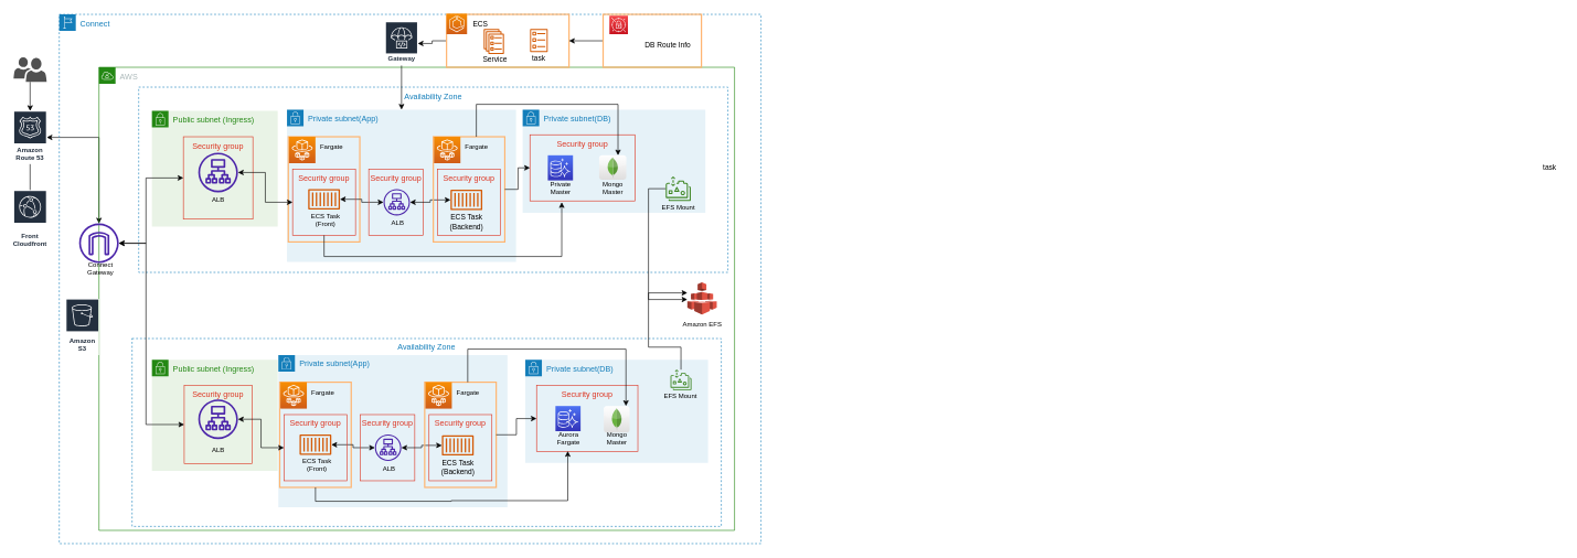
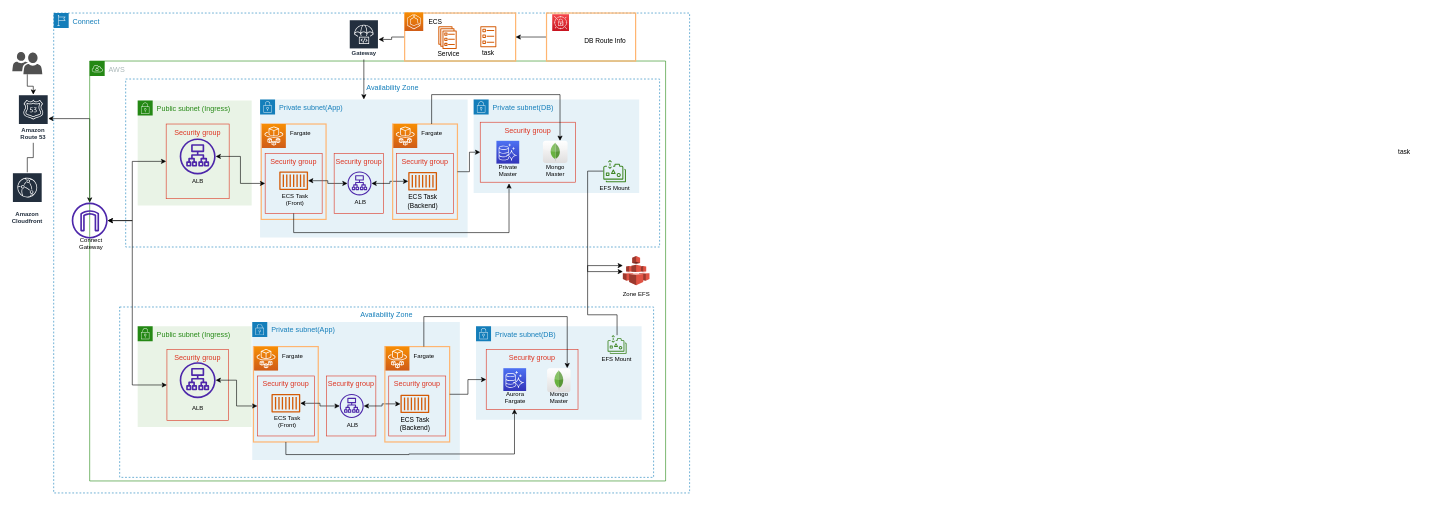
- <mxCell id="4" value="Amazon Route 53" style="sketch=0;outlineConnect=0;fontColor=#232F3E;gradientColor=none;strokeColor=#ffffff;fillColor=#232F3E;dashed=0;verticalLabelPosition=middle;verticalAlign=bottom;align=center;html=1;whiteSpace=wrap;fontSize=10;fontStyle=1;spacing=3;shape=mxgraph.aws4.productIcon;prIcon=mxgraph.aws4.route_53;" parent="1" vertex="1"><mxGeometry x="20" y="167" width="50" height="80" as="geometry" /></mxCell>
+ <mxCell id="4" value="Amazon Route 53" style="sketch=0;outlineConnect=0;fontColor=#232F3E;gradientColor=none;strokeColor=#ffffff;fillColor=#232F3E;dashed=0;verticalLabelPosition=middle;verticalAlign=bottom;align=center;html=1;whiteSpace=wrap;fontSize=10;fontStyle=1;spacing=3;shape=mxgraph.aws4.productIcon;prIcon=mxgraph.aws4.route_53;" parent="1" vertex="1"><mxGeometry x="30" y="157" width="50" height="80" as="geometry" /></mxCell>
- <mxCell id="105" value="Front Cloudfront" style="sketch=0;outlineConnect=0;fontColor=#232F3E;gradientColor=none;strokeColor=#ffffff;fillColor=#232F3E;dashed=0;verticalLabelPosition=middle;verticalAlign=bottom;align=center;html=1;whiteSpace=wrap;fontSize=10;fontStyle=1;spacing=3;shape=mxgraph.aws4.productIcon;prIcon=mxgraph.aws4.cloudfront;" parent="1" vertex="1"><mxGeometry x="20" y="287" width="50" height="90" as="geometry" /></mxCell>
+ <mxCell id="105" value="Amazon Cloudfront" style="sketch=0;outlineConnect=0;fontColor=#232F3E;gradientColor=none;strokeColor=#ffffff;fillColor=#232F3E;dashed=0;verticalLabelPosition=middle;verticalAlign=bottom;align=center;html=1;whiteSpace=wrap;fontSize=10;fontStyle=1;spacing=3;shape=mxgraph.aws4.productIcon;prIcon=mxgraph.aws4.cloudfront;" parent="1" vertex="1"><mxGeometry x="20" y="287" width="50" height="90" as="geometry" /></mxCell>
- <mxCell id="73" value="Amazon EFS" style="text;html=1;align=center;verticalAlign=middle;resizable=0;points=[];autosize=1;strokeColor=none;fillColor=none;fontSize=10;" parent="71" vertex="1"><mxGeometry y="48.186" width="80" height="30" as="geometry" /></mxCell>
+ <mxCell id="73" value="Zone EFS" style="text;html=1;align=center;verticalAlign=middle;resizable=0;points=[];autosize=1;strokeColor=none;fillColor=none;fontSize=10;" parent="71" vertex="1"><mxGeometry y="48.186" width="80" height="30" as="geometry" /></mxCell>
- <mxCell id="82" value="Amazon S3" style="sketch=0;outlineConnect=0;fontColor=#232F3E;gradientColor=none;strokeColor=#ffffff;fillColor=#232F3E;dashed=0;verticalLabelPosition=middle;verticalAlign=bottom;align=center;html=1;whiteSpace=wrap;fontSize=10;fontStyle=1;spacing=3;shape=mxgraph.aws4.productIcon;prIcon=mxgraph.aws4.s3;" parent="5" vertex="1"><mxGeometry x="10" y="430" width="50" height="85" as="geometry" /></mxCell>
